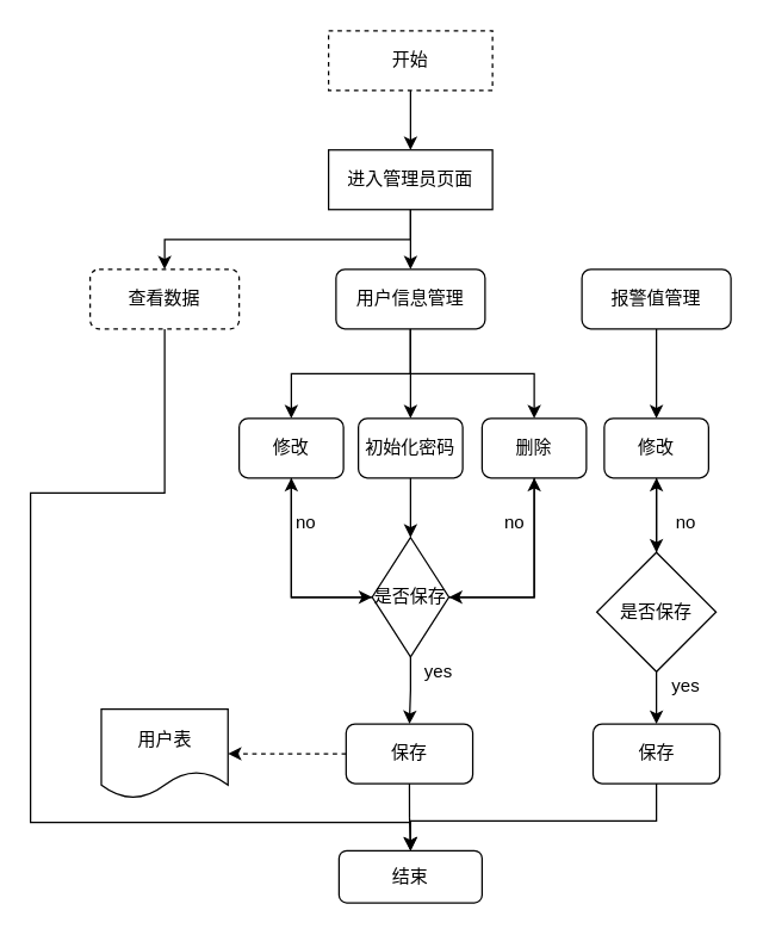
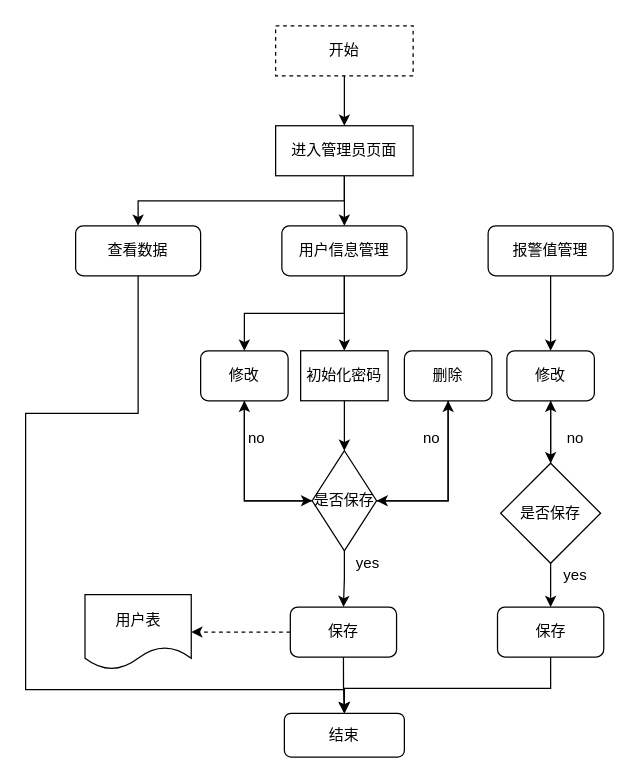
- <mxCell id="14" value="查看数据" style="rounded=1;whiteSpace=wrap;html=1;dashed=1;" vertex="1" parent="1"><mxGeometry x="60" y="180" width="100" height="40" as="geometry" /></mxCell>
+ <mxCell id="14" value="查看数据" style="rounded=1;whiteSpace=wrap;html=1;" vertex="1" parent="1"><mxGeometry x="60" y="180" width="100" height="40" as="geometry" /></mxCell>
- <mxCell id="11" style="edgeStyle=orthogonalEdgeStyle;rounded=0;orthogonalLoop=1;jettySize=auto;html=1;exitX=0.5;exitY=1;exitDx=0;exitDy=0;entryX=0.5;entryY=0;entryDx=0;entryDy=0;" edge="1" parent="1" source="12" target="18"><mxGeometry relative="1" as="geometry" /></mxCell>
- <mxCell id="41" value="初始化密码" style="rounded=1;whiteSpace=wrap;html=1;" vertex="1" parent="1"><mxGeometry x="240" y="280" width="70" height="40" as="geometry" /></mxCell>
+ <mxCell id="41" value="初始化密码" style="whiteSpace=wrap;html=1;rounded=0;" vertex="1" parent="1"><mxGeometry x="240" y="280" width="70" height="40" as="geometry" /></mxCell>
